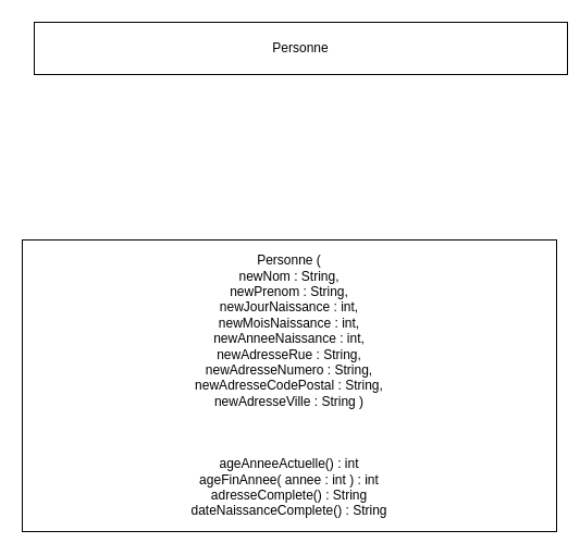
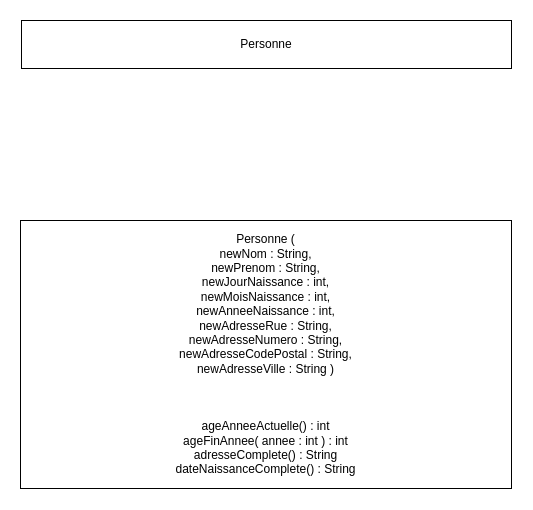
- <mxCell id="2" value="Personne" style="rounded=0;whiteSpace=wrap;html=1;hachureGap=4;" vertex="1" parent="1"><mxGeometry x="31" y="20" width="490" height="48" as="geometry" /></mxCell>
+ <mxCell id="2" value="Personne" style="rounded=0;whiteSpace=wrap;html=1;hachureGap=4;" vertex="1" parent="1"><mxGeometry x="21" y="20" width="490" height="48" as="geometry" /></mxCell>
